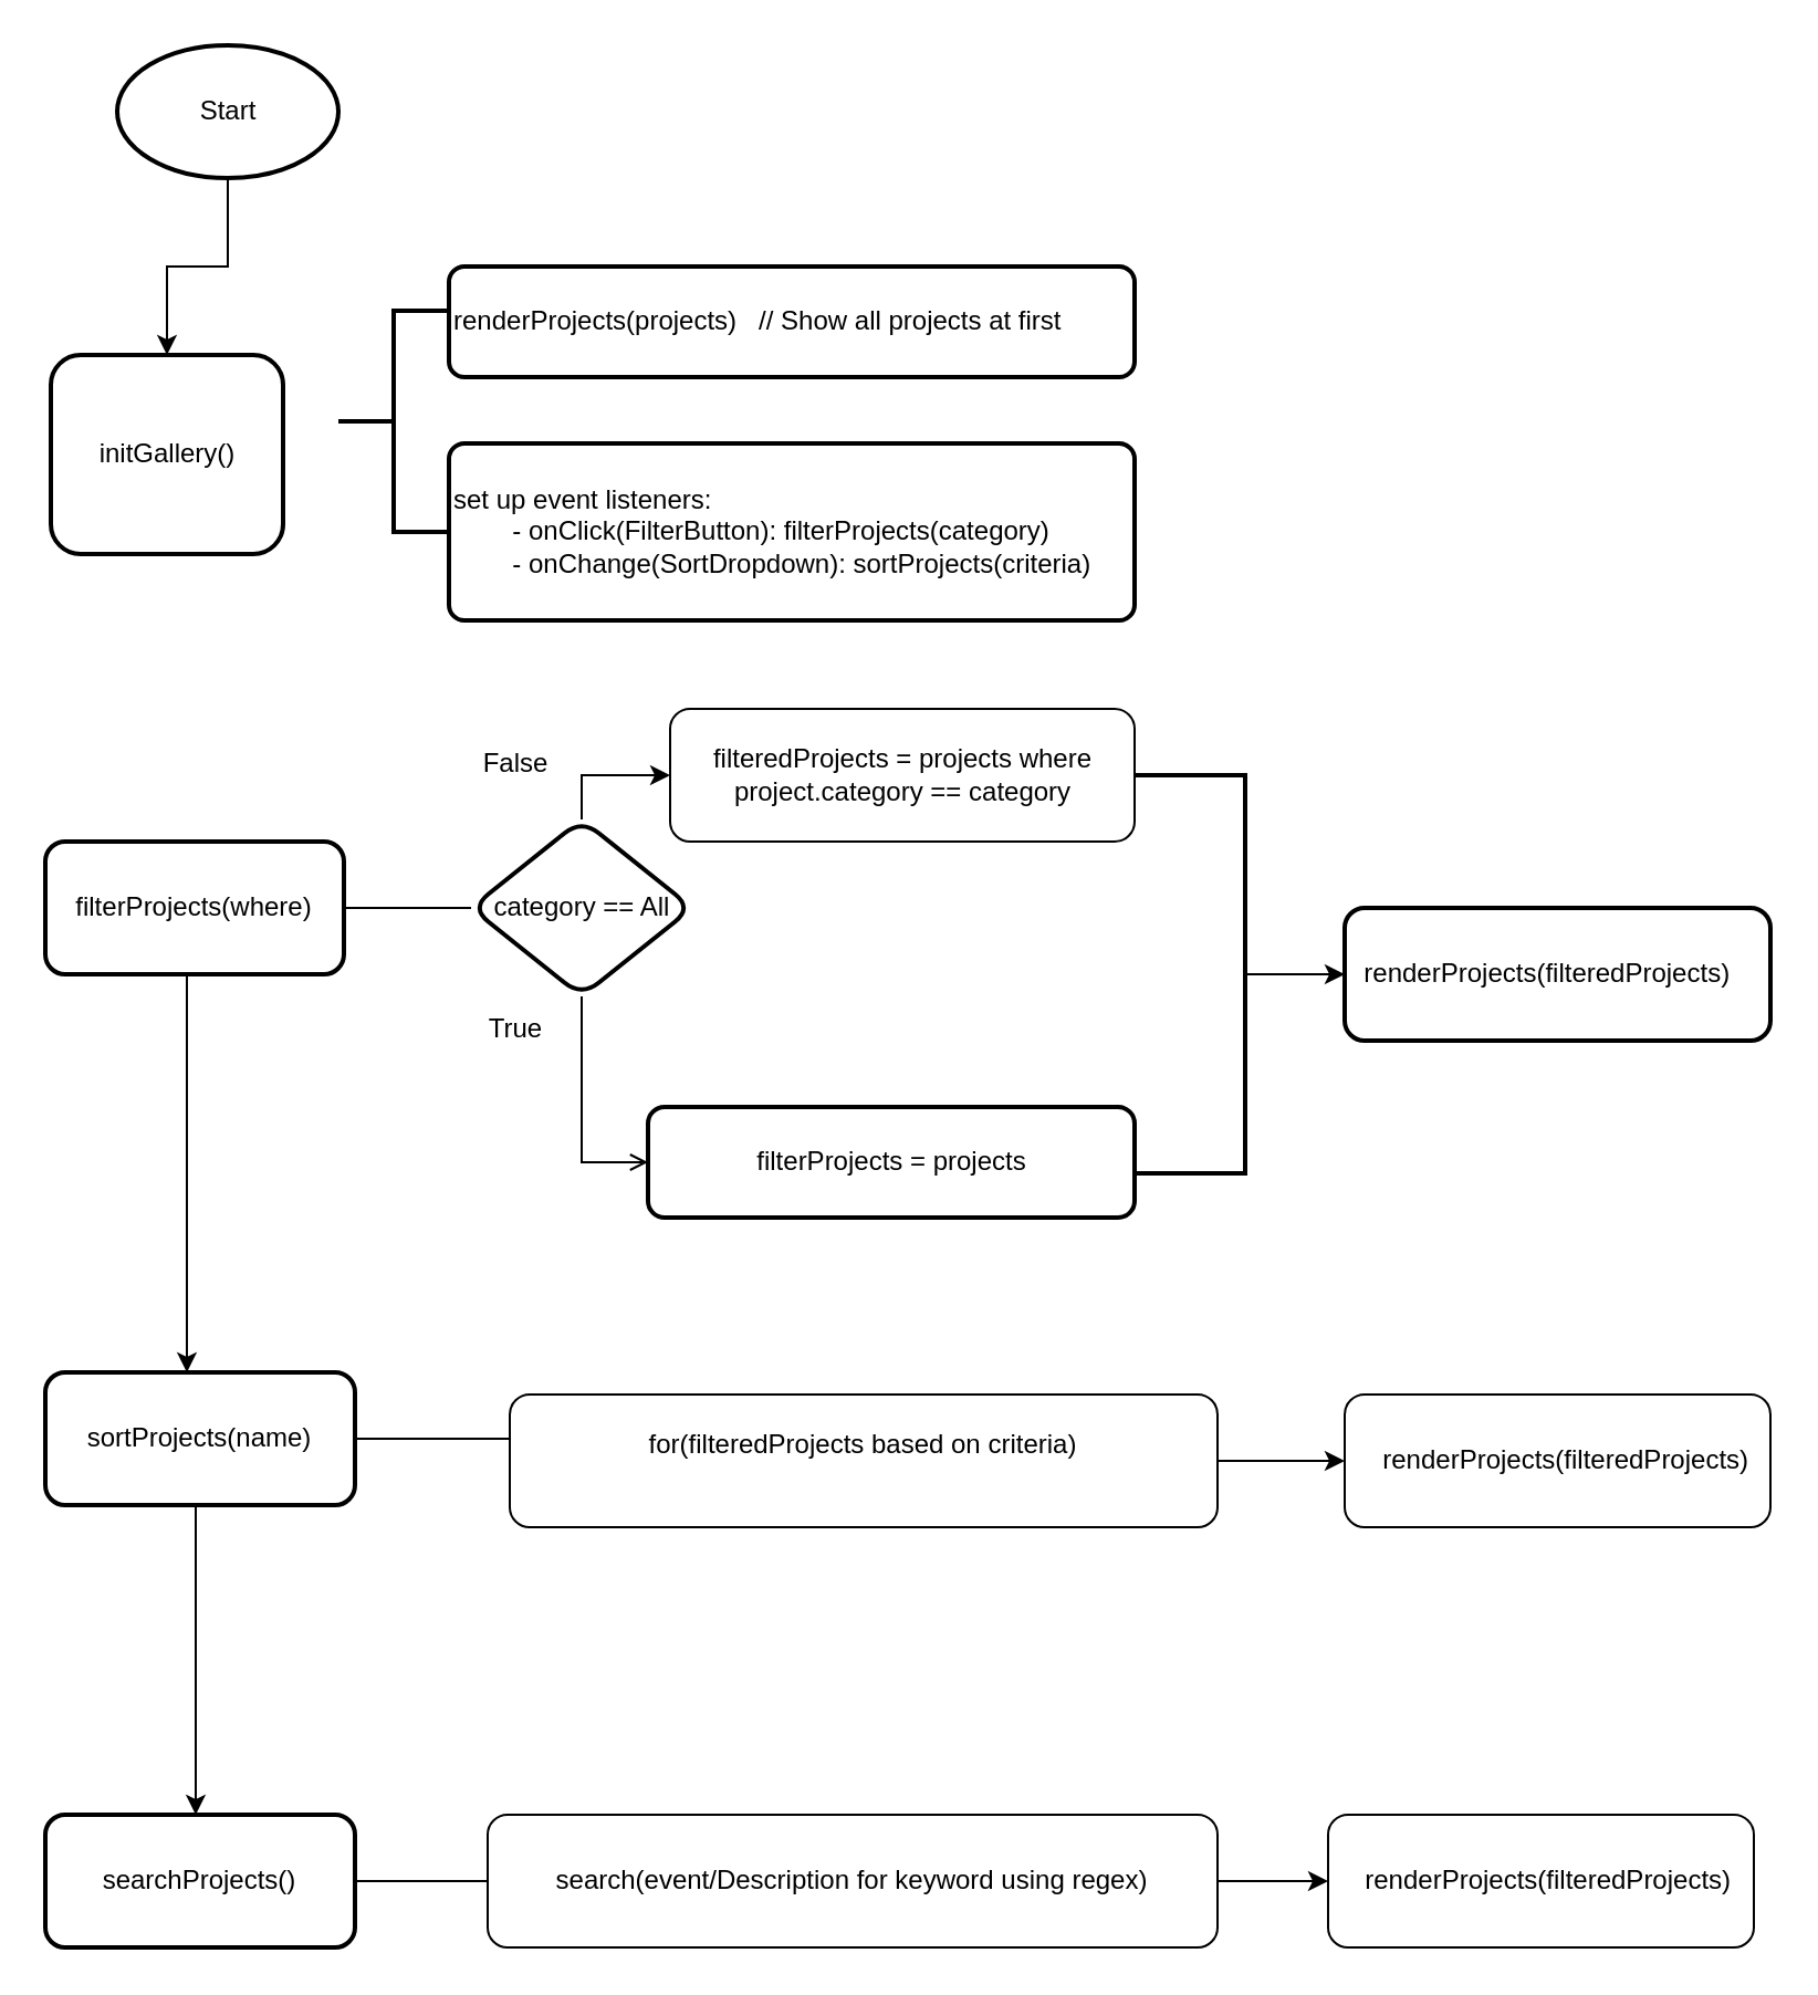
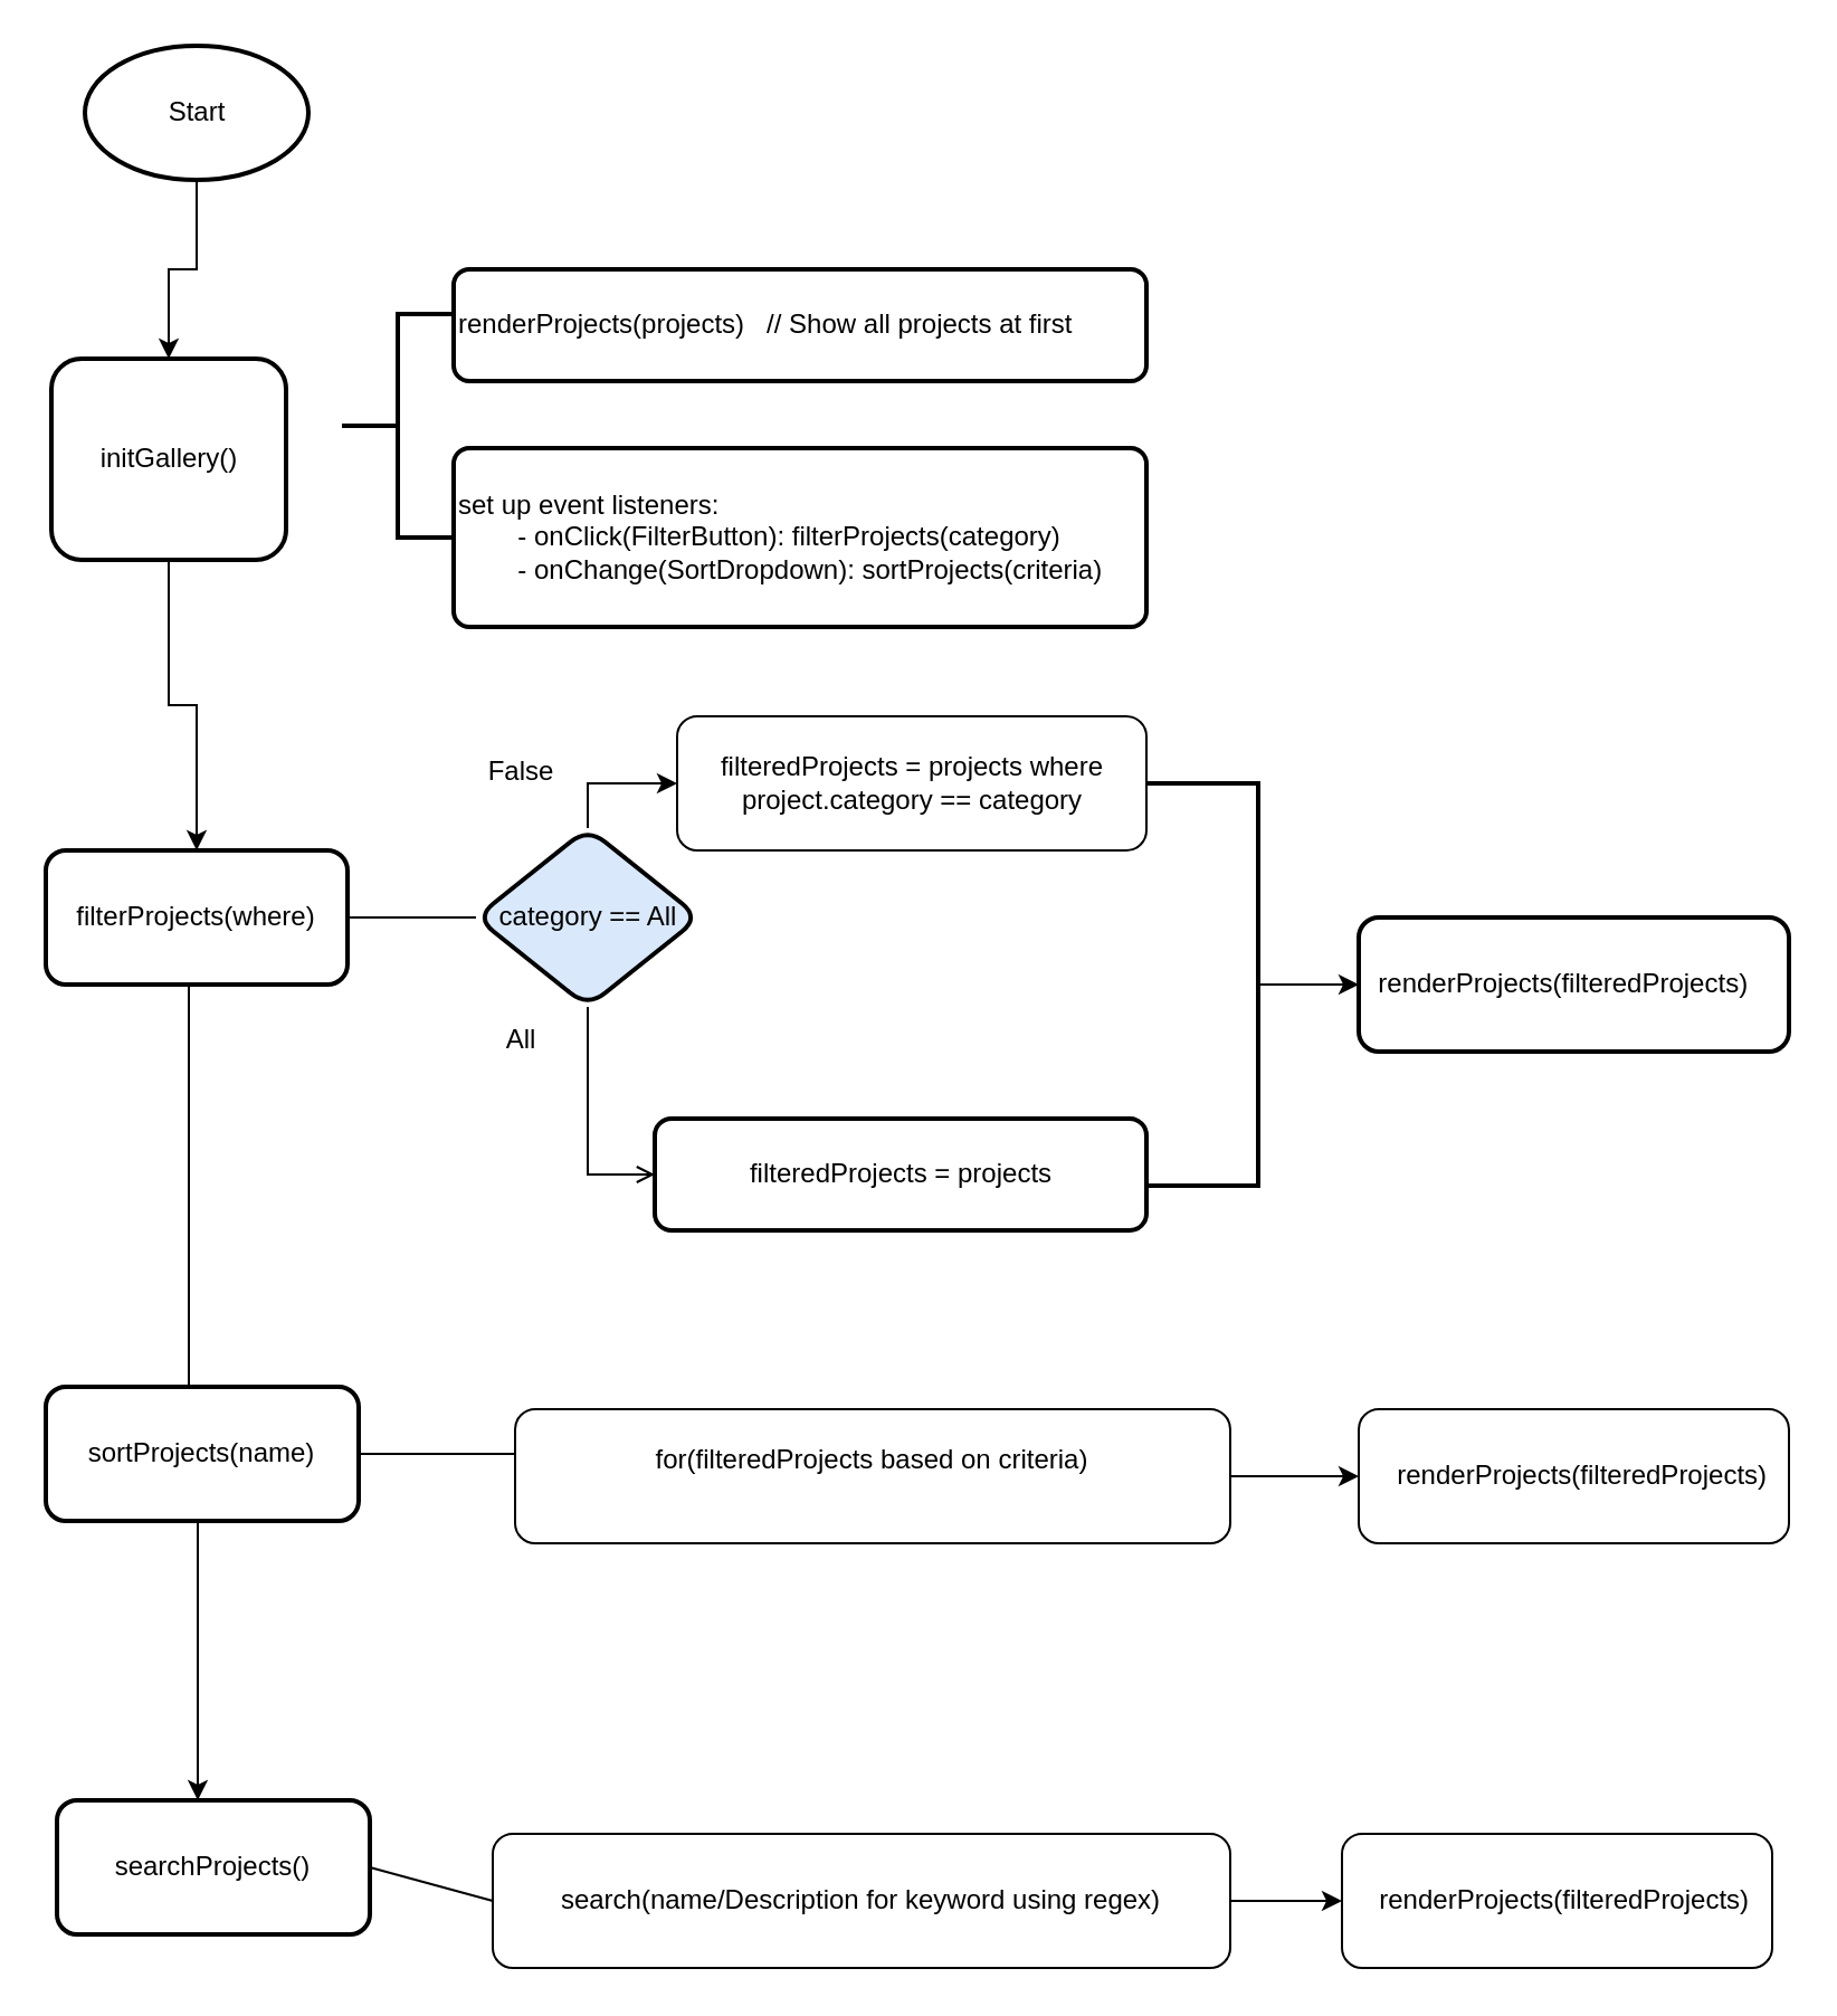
- <mxCell id="3" value="Start" style="strokeWidth=2;html=1;shape=mxgraph.flowchart.start_1;whiteSpace=wrap;" vertex="1" parent="1"><mxGeometry x="52.5" y="20" width="100" height="60" as="geometry" /></mxCell>
+ <mxCell id="3" value="Start" style="strokeWidth=2;html=1;shape=mxgraph.flowchart.start_1;whiteSpace=wrap;" vertex="1" parent="1"><mxGeometry x="37.5" y="20" width="100" height="60" as="geometry" /></mxCell>
+ <mxCell id="4" value="" style="edgeStyle=orthogonalEdgeStyle;rounded=0;orthogonalLoop=1;jettySize=auto;html=1;" edge="1" parent="1" source="5" target="10"><mxGeometry relative="1" as="geometry" /></mxCell>
- <mxCell id="13" value="category == All" style="rhombus;whiteSpace=wrap;html=1;rounded=1;strokeWidth=2;" vertex="1" parent="1"><mxGeometry x="212.5" y="370" width="100" height="80" as="geometry" /></mxCell>
+ <mxCell id="13" value="category == All" style="rhombus;whiteSpace=wrap;html=1;rounded=1;strokeWidth=2;fillColor=#dae8fc;" vertex="1" parent="1"><mxGeometry x="212.5" y="370" width="100" height="80" as="geometry" /></mxCell>
- <mxCell id="15" value="True" style="text;html=1;align=center;verticalAlign=middle;whiteSpace=wrap;rounded=0;" vertex="1" parent="1"><mxGeometry x="202.5" y="450" width="60" height="30" as="geometry" /></mxCell>
+ <mxCell id="15" value="All" style="text;html=1;align=center;verticalAlign=middle;whiteSpace=wrap;rounded=0;" vertex="1" parent="1"><mxGeometry x="202.5" y="450" width="60" height="30" as="geometry" /></mxCell>
- <mxCell id="14" value="filterProjects = projects" style="whiteSpace=wrap;html=1;rounded=1;strokeWidth=2;" vertex="1" parent="1"><mxGeometry x="292.5" y="500" width="220" height="50" as="geometry" /></mxCell>
+ <mxCell id="14" value="filteredProjects = projects" style="whiteSpace=wrap;html=1;rounded=1;strokeWidth=2;" vertex="1" parent="1"><mxGeometry x="292.5" y="500" width="220" height="50" as="geometry" /></mxCell>
- <mxCell id="9" value="" style="edgeStyle=orthogonalEdgeStyle;rounded=0;orthogonalLoop=1;jettySize=auto;html=1;" edge="1" parent="1" source="10" target="22"><mxGeometry relative="1" as="geometry"><Array as="points"><mxPoint x="84" y="490" /><mxPoint x="84" y="490" /></Array></mxGeometry></mxCell>
+ <mxCell id="9" value="" style="edgeStyle=orthogonalEdgeStyle;rounded=0;orthogonalLoop=1;jettySize=auto;html=1;endArrow=none;" edge="1" parent="1" source="10" target="22"><mxGeometry relative="1" as="geometry"><Array as="points"><mxPoint x="84" y="490" /><mxPoint x="84" y="490" /></Array></mxGeometry></mxCell>
- <mxCell id="28" value="searchProjects()" style="whiteSpace=wrap;html=1;rounded=1;strokeWidth=2;" vertex="1" parent="1"><mxGeometry x="20" y="820" width="140" height="60" as="geometry" /></mxCell>
+ <mxCell id="28" value="searchProjects()" style="whiteSpace=wrap;html=1;rounded=1;strokeWidth=2;" vertex="1" parent="1"><mxGeometry x="25" y="805" width="140" height="60" as="geometry" /></mxCell>
- <mxCell id="31" value="search(event/Description for keyword using regex)" style="rounded=1;whiteSpace=wrap;html=1;" vertex="1" parent="1"><mxGeometry x="220" y="820" width="330" height="60" as="geometry" /></mxCell>
+ <mxCell id="31" value="search(name/Description for keyword using regex)" style="rounded=1;whiteSpace=wrap;html=1;" vertex="1" parent="1"><mxGeometry x="220" y="820" width="330" height="60" as="geometry" /></mxCell>
